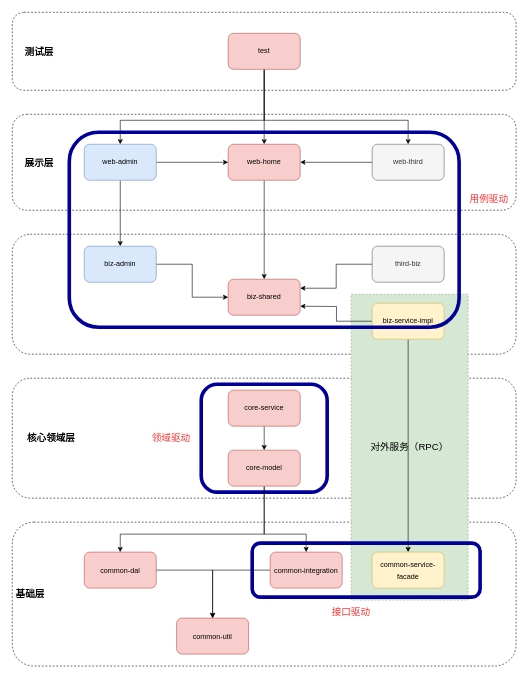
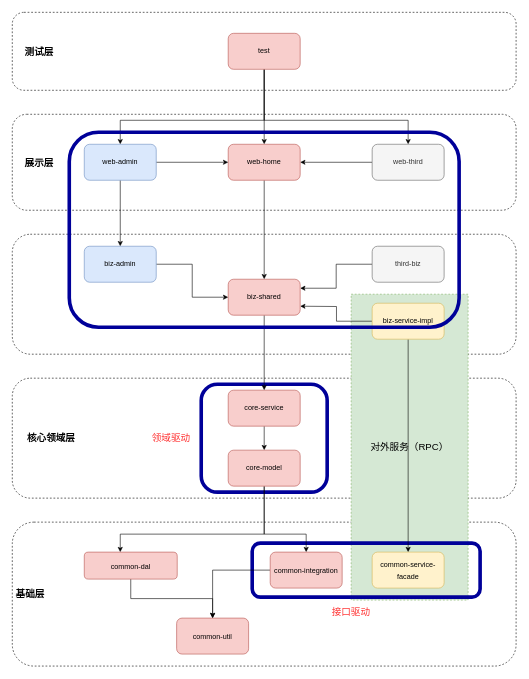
- <mxCell id="47" value="&lt;font color=&quot;#ff3333&quot;&gt;用例驱动&lt;/font&gt;" style="text;html=1;strokeColor=none;fillColor=none;align=center;verticalAlign=middle;whiteSpace=wrap;rounded=0;fontSize=16;" vertex="1" parent="1"><mxGeometry x="780" y="320" width="70" height="20" as="geometry" /></mxCell>
+ <mxCell id="43" style="edgeStyle=orthogonalEdgeStyle;rounded=0;orthogonalLoop=1;jettySize=auto;html=1;fontSize=16;" edge="1" parent="1" source="44" target="29"><mxGeometry relative="1" as="geometry" /></mxCell>
- <mxCell id="38" value="&lt;font style=&quot;font-size: 12px&quot;&gt;common-dal&lt;/font&gt;" style="rounded=1;whiteSpace=wrap;html=1;fontSize=16;fillColor=#f8cecc;strokeColor=#b85450;" vertex="1" parent="1"><mxGeometry x="140" y="920" width="120" height="60" as="geometry" /></mxCell>
+ <mxCell id="38" value="&lt;font style=&quot;font-size: 12px&quot;&gt;common-dal&lt;/font&gt;" style="rounded=1;whiteSpace=wrap;html=1;fontSize=16;fillColor=#f8cecc;strokeColor=#b85450;" vertex="1" parent="1"><mxGeometry x="140" y="920" width="155" height="45" as="geometry" /></mxCell>
